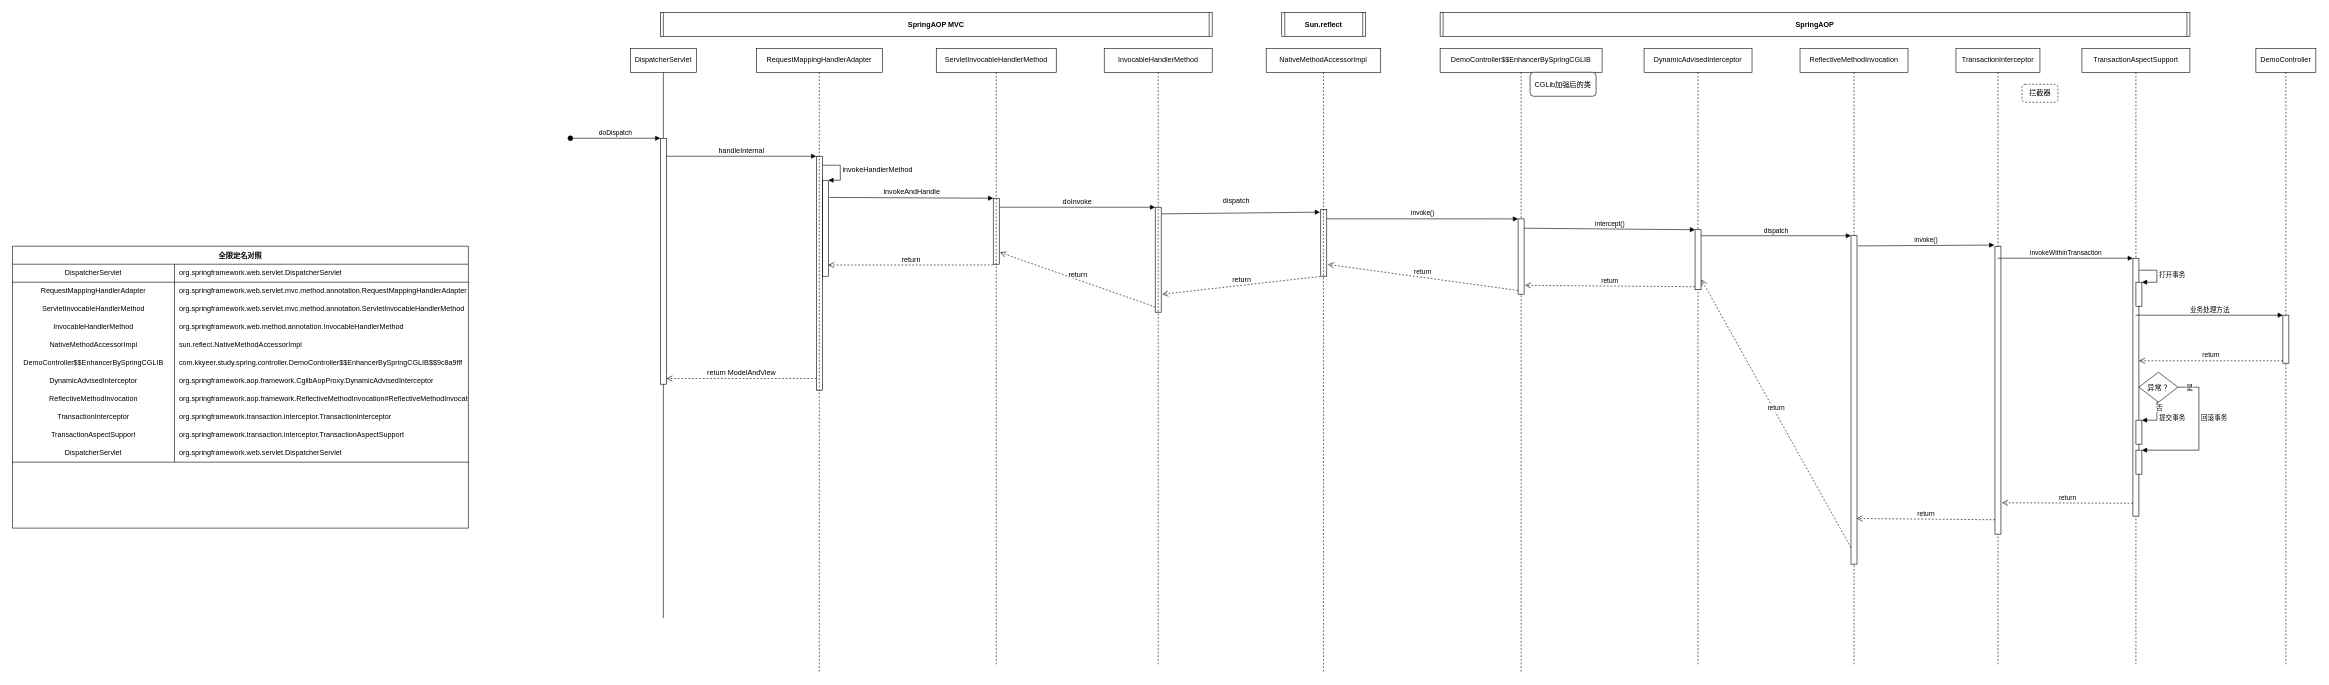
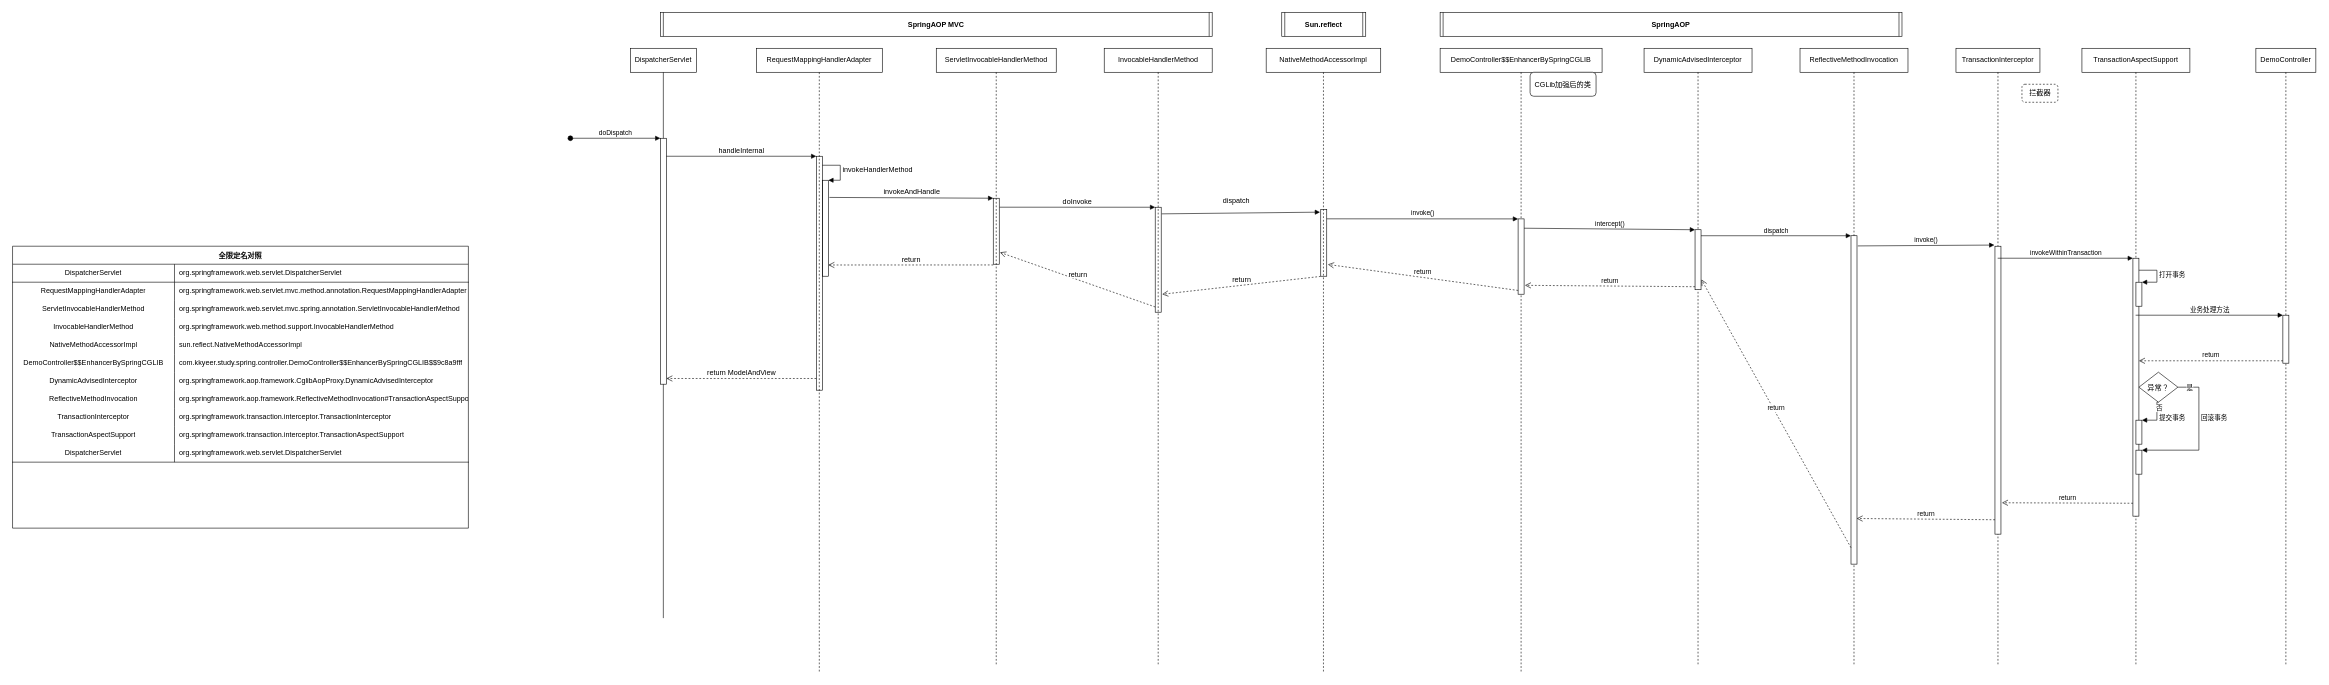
- <mxCell id="64" value="SpringAOP" style="shape=process2;fixedSize=1;size=5;fontStyle=1;" parent="1" vertex="1"><mxGeometry x="2400" y="20" width="1250" height="40" as="geometry" /></mxCell>
+ <mxCell id="64" value="SpringAOP" style="shape=process2;fixedSize=1;size=5;fontStyle=1;" parent="1" vertex="1"><mxGeometry x="2400" y="20" width="770" height="40" as="geometry" /></mxCell>
- <mxCell id="14" value="org.springframework.web.servlet.mvc.method.annotation.ServletInvocableHandlerMethod" style="shape=partialRectangle;html=1;whiteSpace=wrap;connectable=0;fillColor=none;top=0;left=0;bottom=0;right=0;align=left;spacingLeft=6;overflow=hidden;pointerEvents=1;strokeColor=default;labelBorderColor=none;" parent="12" vertex="1"><mxGeometry x="270" width="490" height="30" as="geometry"><mxRectangle width="490" height="30" as="alternateBounds" /></mxGeometry></mxCell>
+ <mxCell id="14" value="org.springframework.web.servlet.mvc.spring.annotation.ServletInvocableHandlerMethod" style="shape=partialRectangle;html=1;whiteSpace=wrap;connectable=0;fillColor=none;top=0;left=0;bottom=0;right=0;align=left;spacingLeft=6;overflow=hidden;pointerEvents=1;strokeColor=default;labelBorderColor=none;" parent="12" vertex="1"><mxGeometry x="270" width="490" height="30" as="geometry"><mxRectangle width="490" height="30" as="alternateBounds" /></mxGeometry></mxCell>
- <mxCell id="17" value="org.springframework.web.method.annotation.InvocableHandlerMethod" style="shape=partialRectangle;html=1;whiteSpace=wrap;connectable=0;fillColor=none;top=0;left=0;bottom=0;right=0;align=left;spacingLeft=6;overflow=hidden;pointerEvents=1;strokeColor=default;labelBorderColor=none;" parent="15" vertex="1"><mxGeometry x="270" width="490" height="30" as="geometry"><mxRectangle width="490" height="30" as="alternateBounds" /></mxGeometry></mxCell>
+ <mxCell id="17" value="org.springframework.web.method.support.InvocableHandlerMethod" style="shape=partialRectangle;html=1;whiteSpace=wrap;connectable=0;fillColor=none;top=0;left=0;bottom=0;right=0;align=left;spacingLeft=6;overflow=hidden;pointerEvents=1;strokeColor=default;labelBorderColor=none;" parent="15" vertex="1"><mxGeometry x="270" width="490" height="30" as="geometry"><mxRectangle width="490" height="30" as="alternateBounds" /></mxGeometry></mxCell>
- <mxCell id="29" value="org.springframework.aop.framework.ReflectiveMethodInvocation#ReflectiveMethodInvocation" style="shape=partialRectangle;html=1;whiteSpace=wrap;connectable=0;fillColor=none;top=0;left=0;bottom=0;right=0;align=left;spacingLeft=6;overflow=hidden;pointerEvents=1;strokeColor=default;labelBorderColor=none;" parent="27" vertex="1"><mxGeometry x="270" width="490" height="30" as="geometry"><mxRectangle width="490" height="30" as="alternateBounds" /></mxGeometry></mxCell>
+ <mxCell id="29" value="org.springframework.aop.framework.ReflectiveMethodInvocation#TransactionAspectSupport" style="shape=partialRectangle;html=1;whiteSpace=wrap;connectable=0;fillColor=none;top=0;left=0;bottom=0;right=0;align=left;spacingLeft=6;overflow=hidden;pointerEvents=1;strokeColor=default;labelBorderColor=none;" parent="27" vertex="1"><mxGeometry x="270" width="490" height="30" as="geometry"><mxRectangle width="490" height="30" as="alternateBounds" /></mxGeometry></mxCell>
